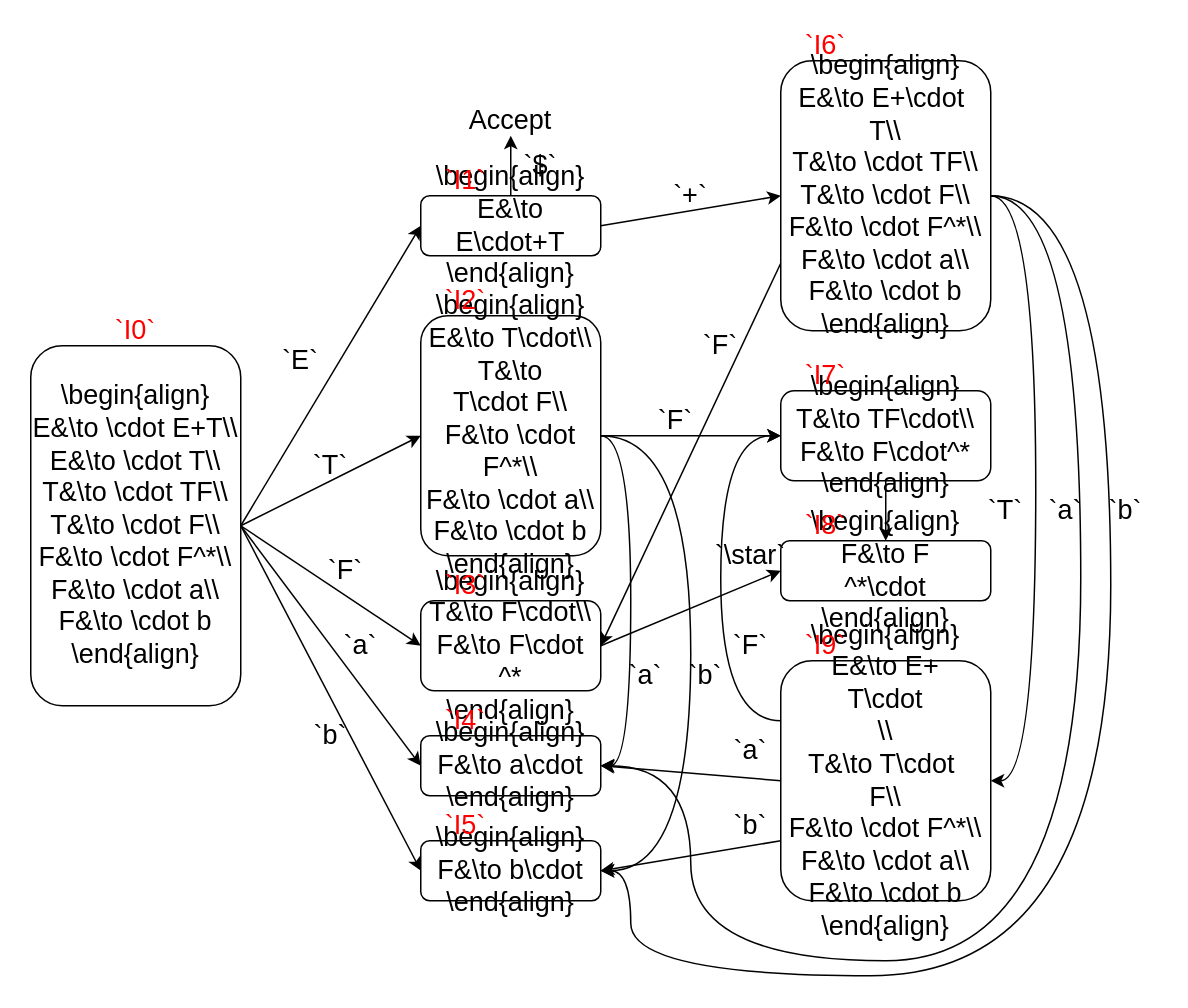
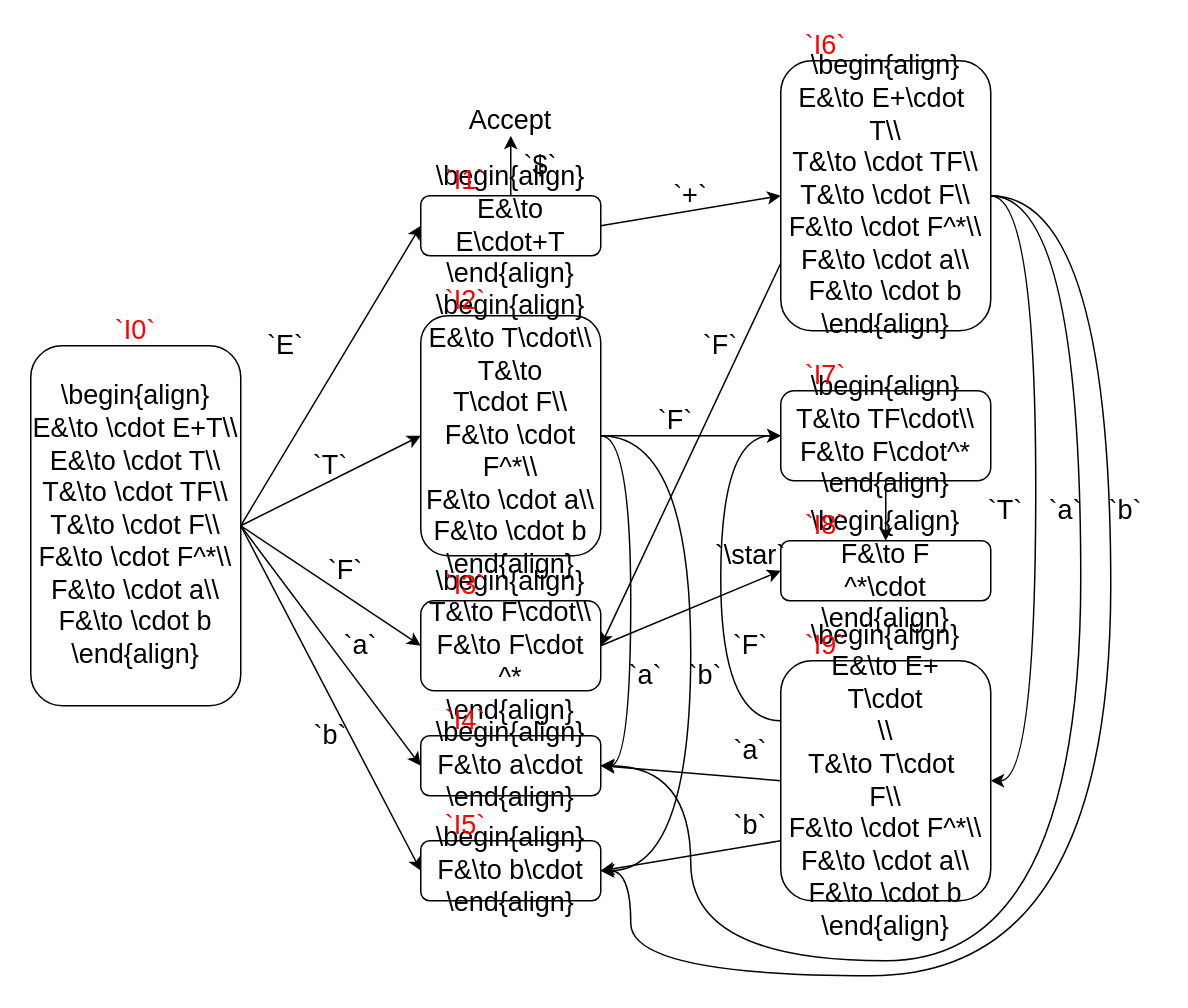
- <mxCell id="15" value="`E`" style="text;html=1;strokeColor=none;fillColor=none;align=center;verticalAlign=middle;whiteSpace=wrap;rounded=0;fontSize=18;" vertex="1" parent="1"><mxGeometry x="180" y="230" width="40" height="20" as="geometry" /></mxCell>
+ <mxCell id="15" value="`E`" style="text;html=1;strokeColor=none;fillColor=none;align=center;verticalAlign=middle;whiteSpace=wrap;rounded=0;fontSize=18;" vertex="1" parent="1"><mxGeometry x="170" y="220" width="40" height="20" as="geometry" /></mxCell>
